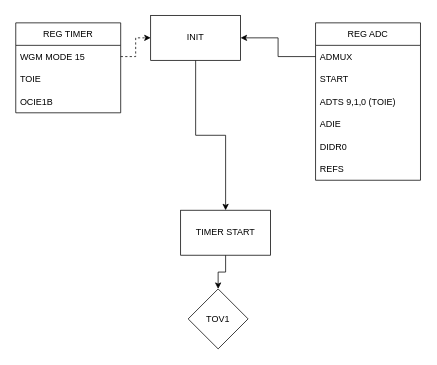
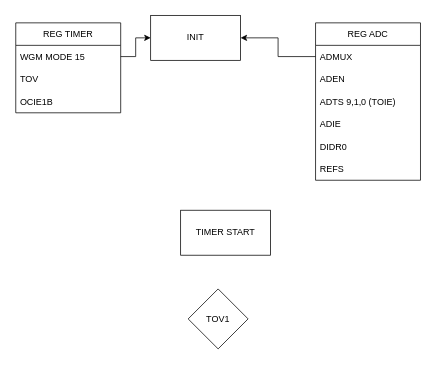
- <mxCell id="18" style="edgeStyle=orthogonalEdgeStyle;rounded=0;orthogonalLoop=1;jettySize=auto;html=1;exitX=1;exitY=0.5;exitDx=0;exitDy=0;entryX=0;entryY=0.5;entryDx=0;entryDy=0;dashed=1;" edge="1" parent="1" source="15" target="3"><mxGeometry relative="1" as="geometry" /></mxCell>
+ <mxCell id="18" style="edgeStyle=orthogonalEdgeStyle;rounded=0;orthogonalLoop=1;jettySize=auto;html=1;exitX=1;exitY=0.5;exitDx=0;exitDy=0;entryX=0;entryY=0.5;entryDx=0;entryDy=0;" edge="1" parent="1" source="15" target="3"><mxGeometry relative="1" as="geometry" /></mxCell>
- <mxCell id="16" value="TOIE" style="text;strokeColor=none;fillColor=none;align=left;verticalAlign=middle;spacingLeft=4;spacingRight=4;overflow=hidden;points=[[0,0.5],[1,0.5]];portConstraint=eastwest;rotatable=0;" vertex="1" parent="14"><mxGeometry y="60" width="140" height="30" as="geometry" /></mxCell>
+ <mxCell id="16" value="TOV" style="text;strokeColor=none;fillColor=none;align=left;verticalAlign=middle;spacingLeft=4;spacingRight=4;overflow=hidden;points=[[0,0.5],[1,0.5]];portConstraint=eastwest;rotatable=0;" vertex="1" parent="14"><mxGeometry y="60" width="140" height="30" as="geometry" /></mxCell>
- <mxCell id="6" value="START" style="text;strokeColor=none;fillColor=none;align=left;verticalAlign=middle;spacingLeft=4;spacingRight=4;overflow=hidden;points=[[0,0.5],[1,0.5]];portConstraint=eastwest;rotatable=0;" vertex="1" parent="4"><mxGeometry y="60" width="140" height="30" as="geometry" /></mxCell>
+ <mxCell id="6" value="ADEN" style="text;strokeColor=none;fillColor=none;align=left;verticalAlign=middle;spacingLeft=4;spacingRight=4;overflow=hidden;points=[[0,0.5],[1,0.5]];portConstraint=eastwest;rotatable=0;" vertex="1" parent="4"><mxGeometry y="60" width="140" height="30" as="geometry" /></mxCell>
- <mxCell id="2" value="" style="edgeStyle=orthogonalEdgeStyle;rounded=0;orthogonalLoop=1;jettySize=auto;html=1;" edge="1" parent="1" source="3" target="13"><mxGeometry relative="1" as="geometry" /></mxCell>
- <mxCell id="12" style="edgeStyle=orthogonalEdgeStyle;rounded=0;orthogonalLoop=1;jettySize=auto;html=1;exitX=0.5;exitY=1;exitDx=0;exitDy=0;" edge="1" parent="1" source="13" target="19"><mxGeometry relative="1" as="geometry" /></mxCell>
